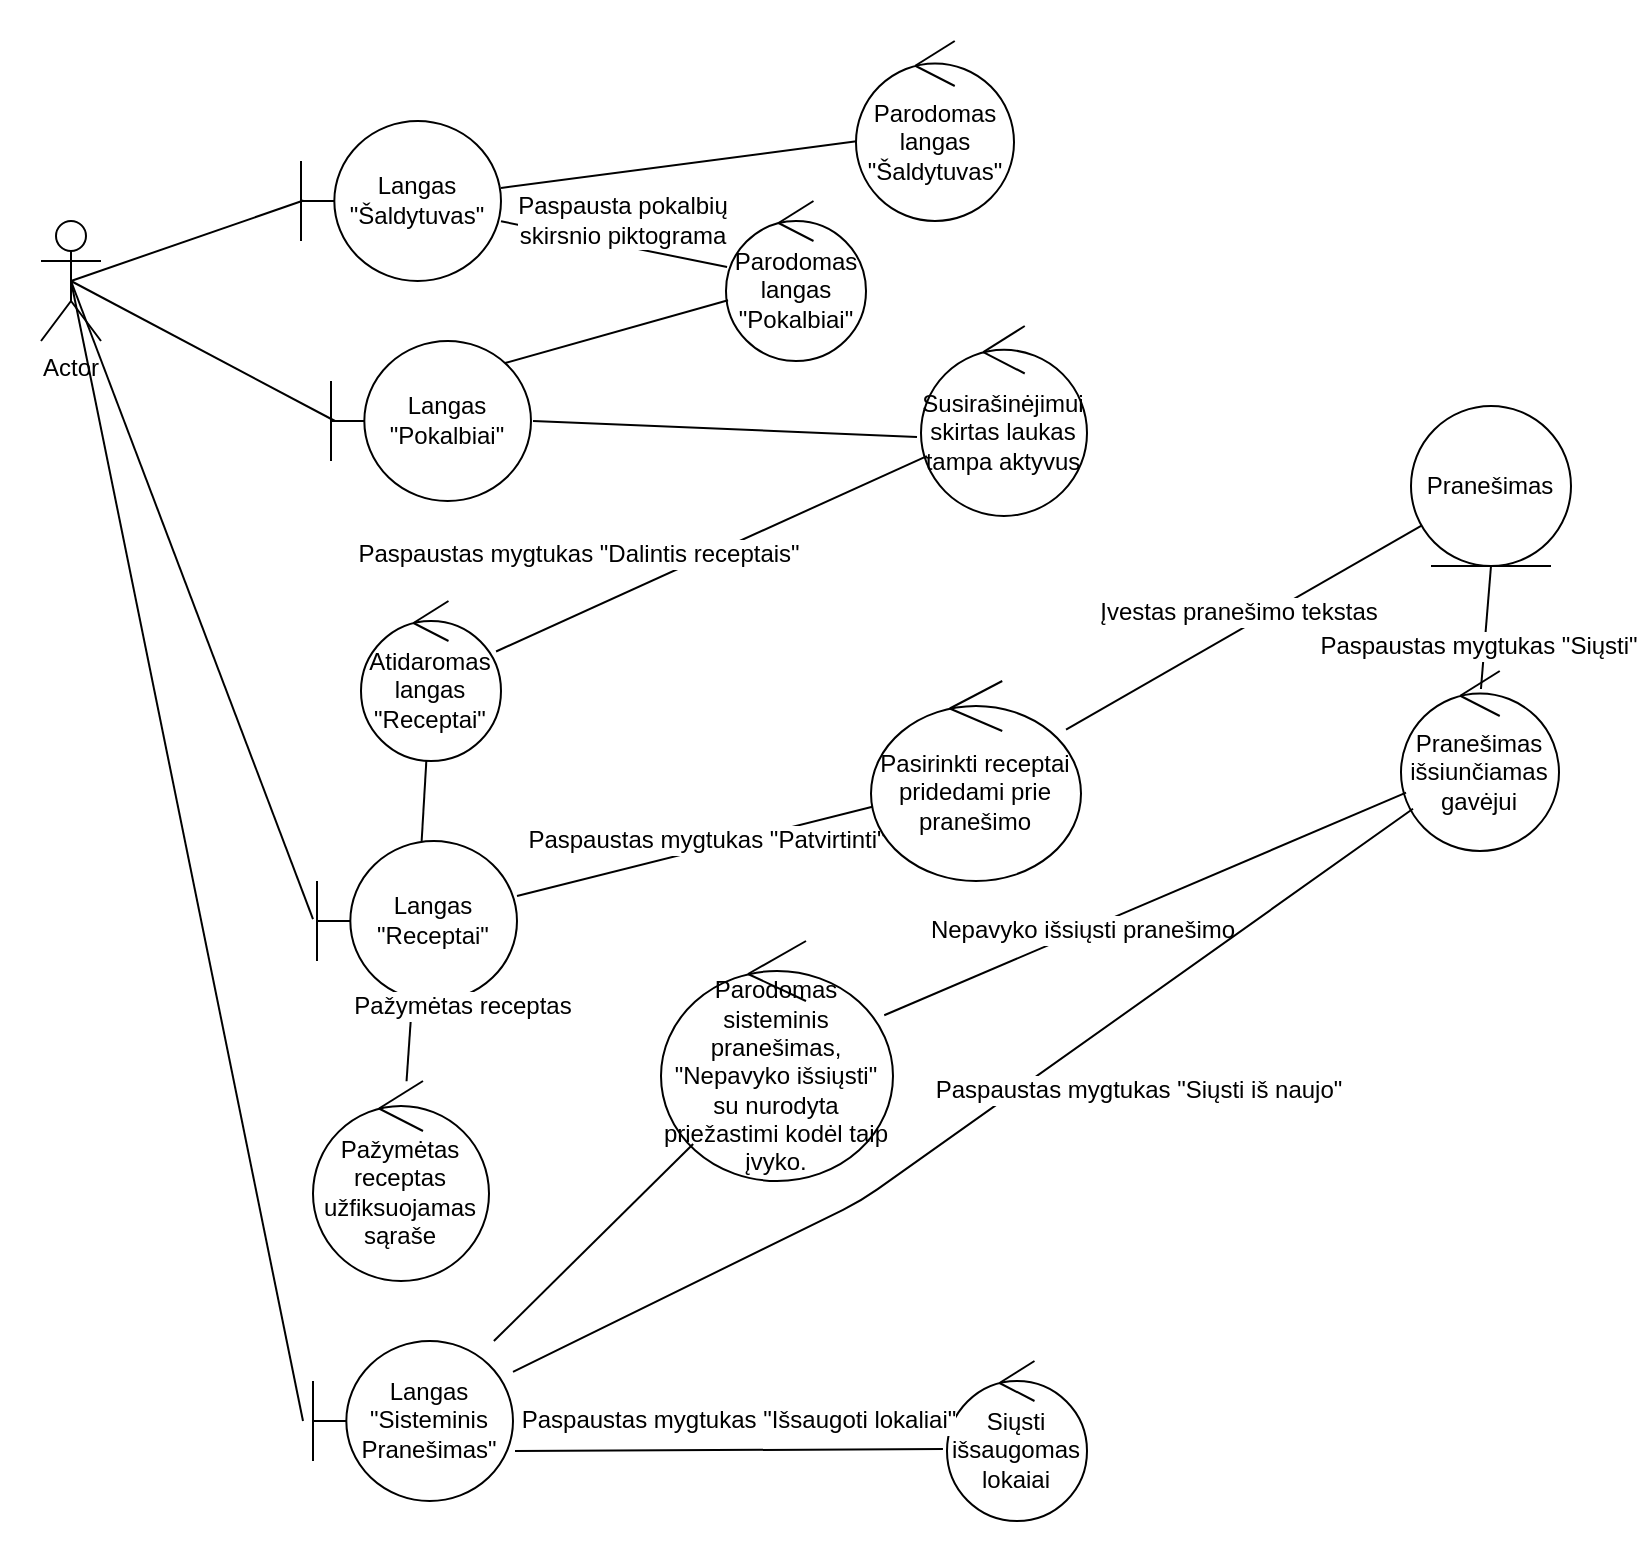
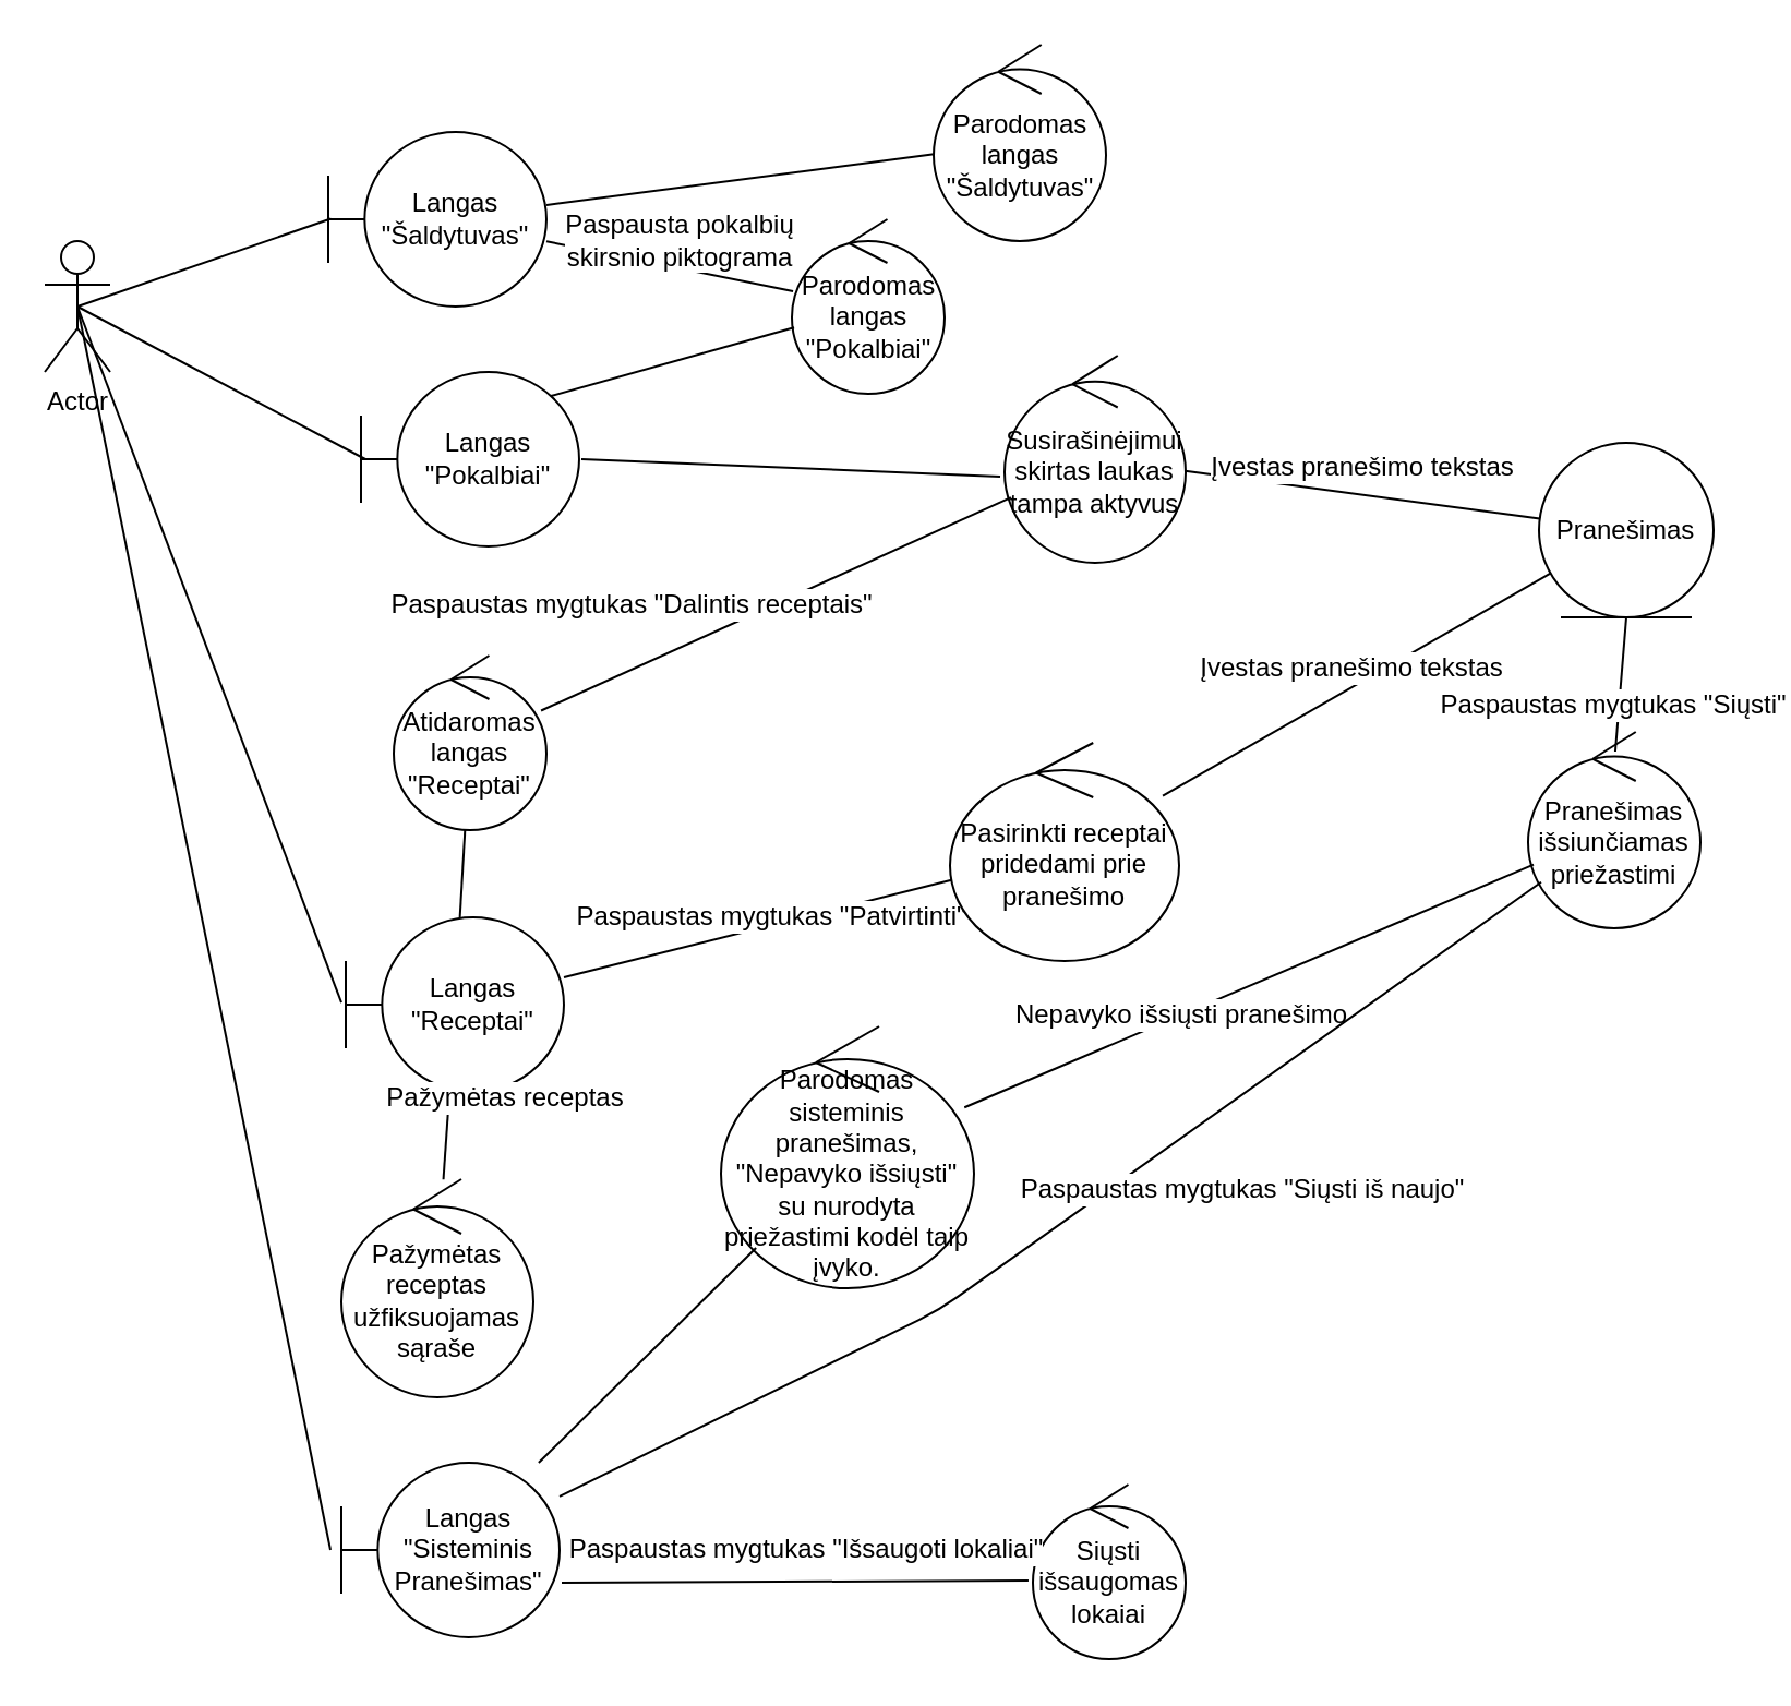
+ <mxCell id="14" value="" style="endArrow=none;html=1;" parent="1" source="13" target="12" edge="1"><mxGeometry width="50" height="50" relative="1" as="geometry"><mxPoint x="20" y="610" as="sourcePoint" /><mxPoint x="510" y="360" as="targetPoint" /></mxGeometry></mxCell>
+ <mxCell id="15" value="Įvestas pranešimo tekstas" style="text;html=1;resizable=0;points=[];align=center;verticalAlign=middle;labelBackgroundColor=#ffffff;" parent="14" vertex="1" connectable="0"><mxGeometry x="-0.445" y="4" relative="1" as="geometry"><mxPoint x="-35.5" y="-22" as="offset" /></mxGeometry></mxCell>
- <mxCell id="30" value="Pranešimas išsiunčiamas gavėjui" style="ellipse;shape=umlControl;whiteSpace=wrap;html=1;" parent="1" vertex="1"><mxGeometry x="700" y="335" width="79" height="90" as="geometry" /></mxCell>
+ <mxCell id="30" value="Pranešimas išsiunčiamas priežastimi" style="ellipse;shape=umlControl;whiteSpace=wrap;html=1;" parent="1" vertex="1"><mxGeometry x="700" y="335" width="79" height="90" as="geometry" /></mxCell>
